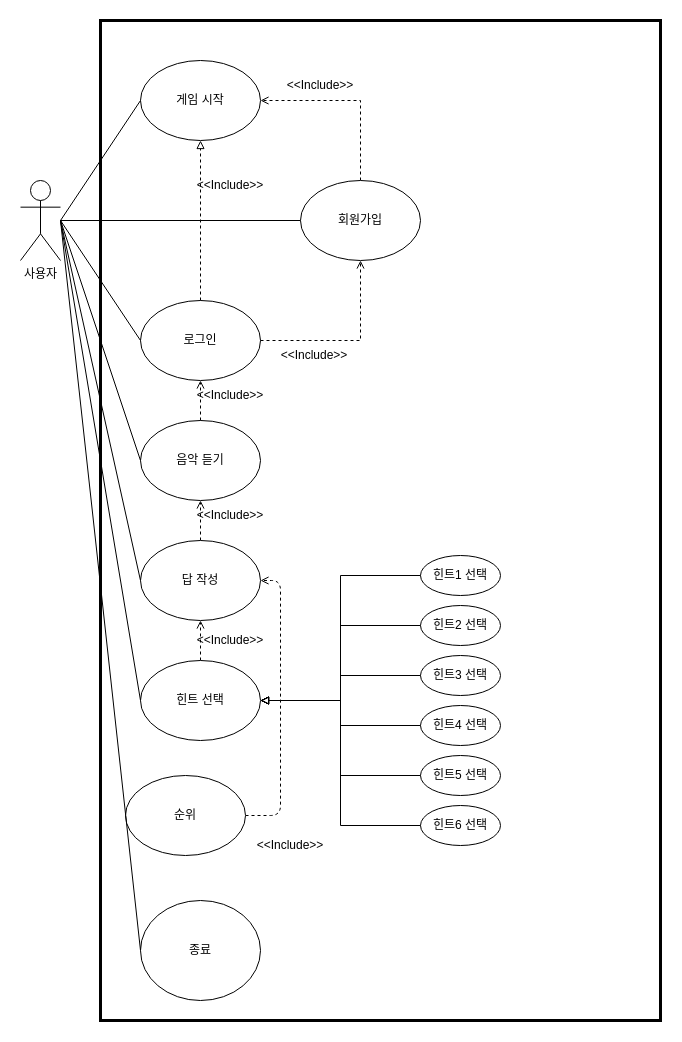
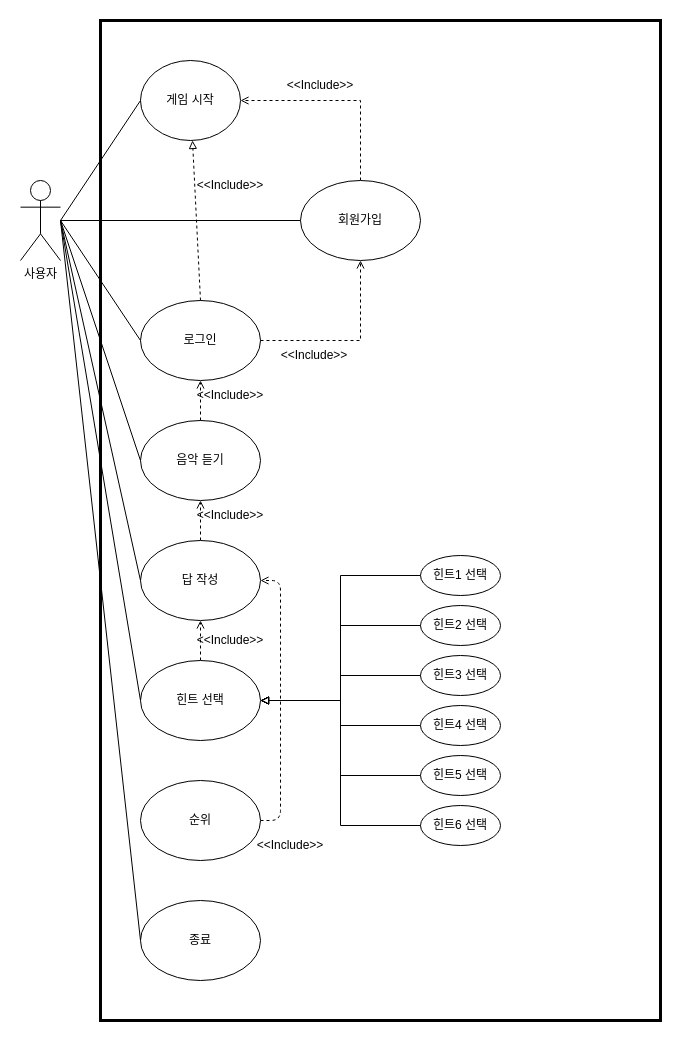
- <mxCell id="13" value="게임 시작" style="ellipse;whiteSpace=wrap;html=1;" vertex="1" parent="1"><mxGeometry x="140" y="60" width="120" height="80" as="geometry" /></mxCell>
+ <mxCell id="13" value="게임 시작" style="ellipse;whiteSpace=wrap;html=1;" vertex="1" parent="1"><mxGeometry x="140" y="60" width="100" height="80" as="geometry" /></mxCell>
- <mxCell id="10" value="순위" style="ellipse;whiteSpace=wrap;html=1;" parent="1" vertex="1"><mxGeometry x="125" y="775" width="120" height="80" as="geometry" /></mxCell>
+ <mxCell id="10" value="순위" style="ellipse;whiteSpace=wrap;html=1;" parent="1" vertex="1"><mxGeometry x="140" y="780" width="120" height="80" as="geometry" /></mxCell>
- <mxCell id="14" value="종료" style="ellipse;whiteSpace=wrap;html=1;" vertex="1" parent="1"><mxGeometry x="140" y="900" width="120" height="100" as="geometry" /></mxCell>
+ <mxCell id="14" value="종료" style="ellipse;whiteSpace=wrap;html=1;" vertex="1" parent="1"><mxGeometry x="140" y="900" width="120" height="80" as="geometry" /></mxCell>
